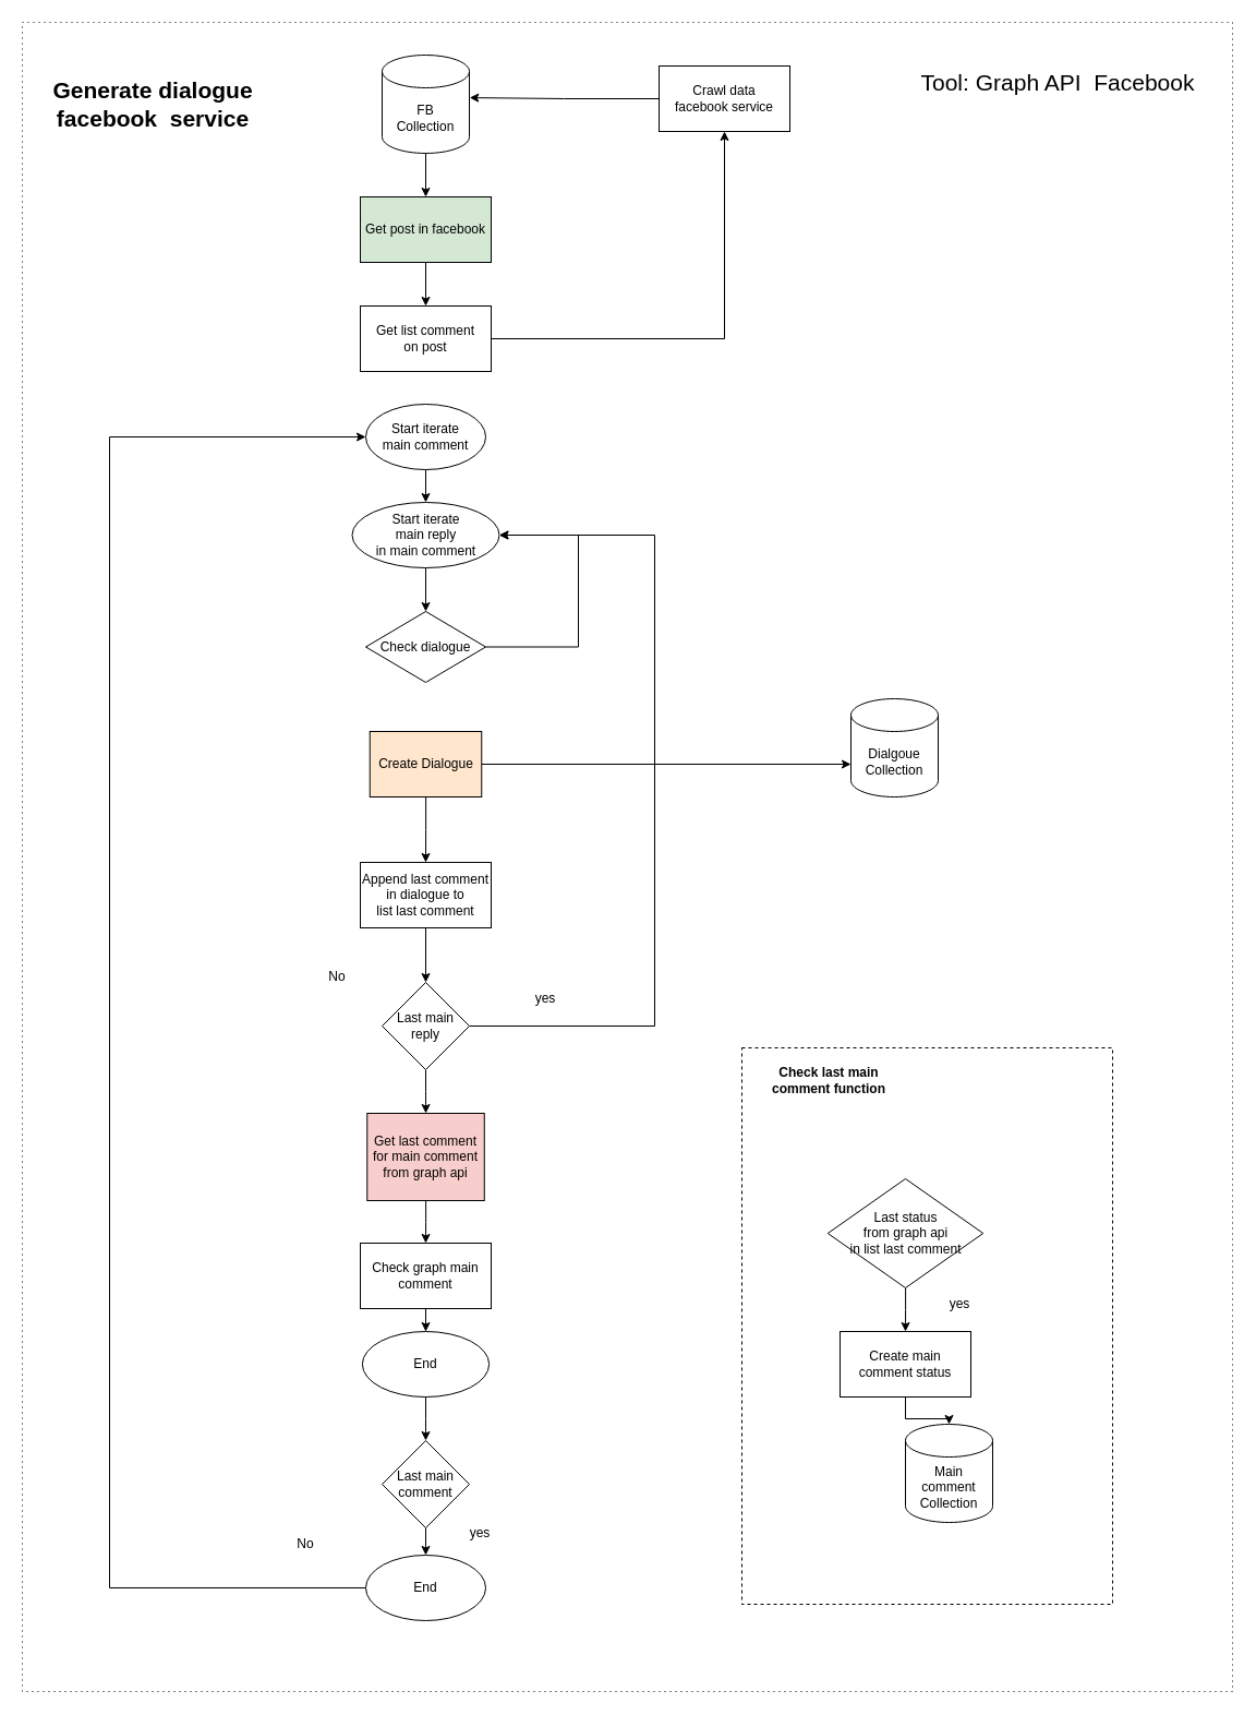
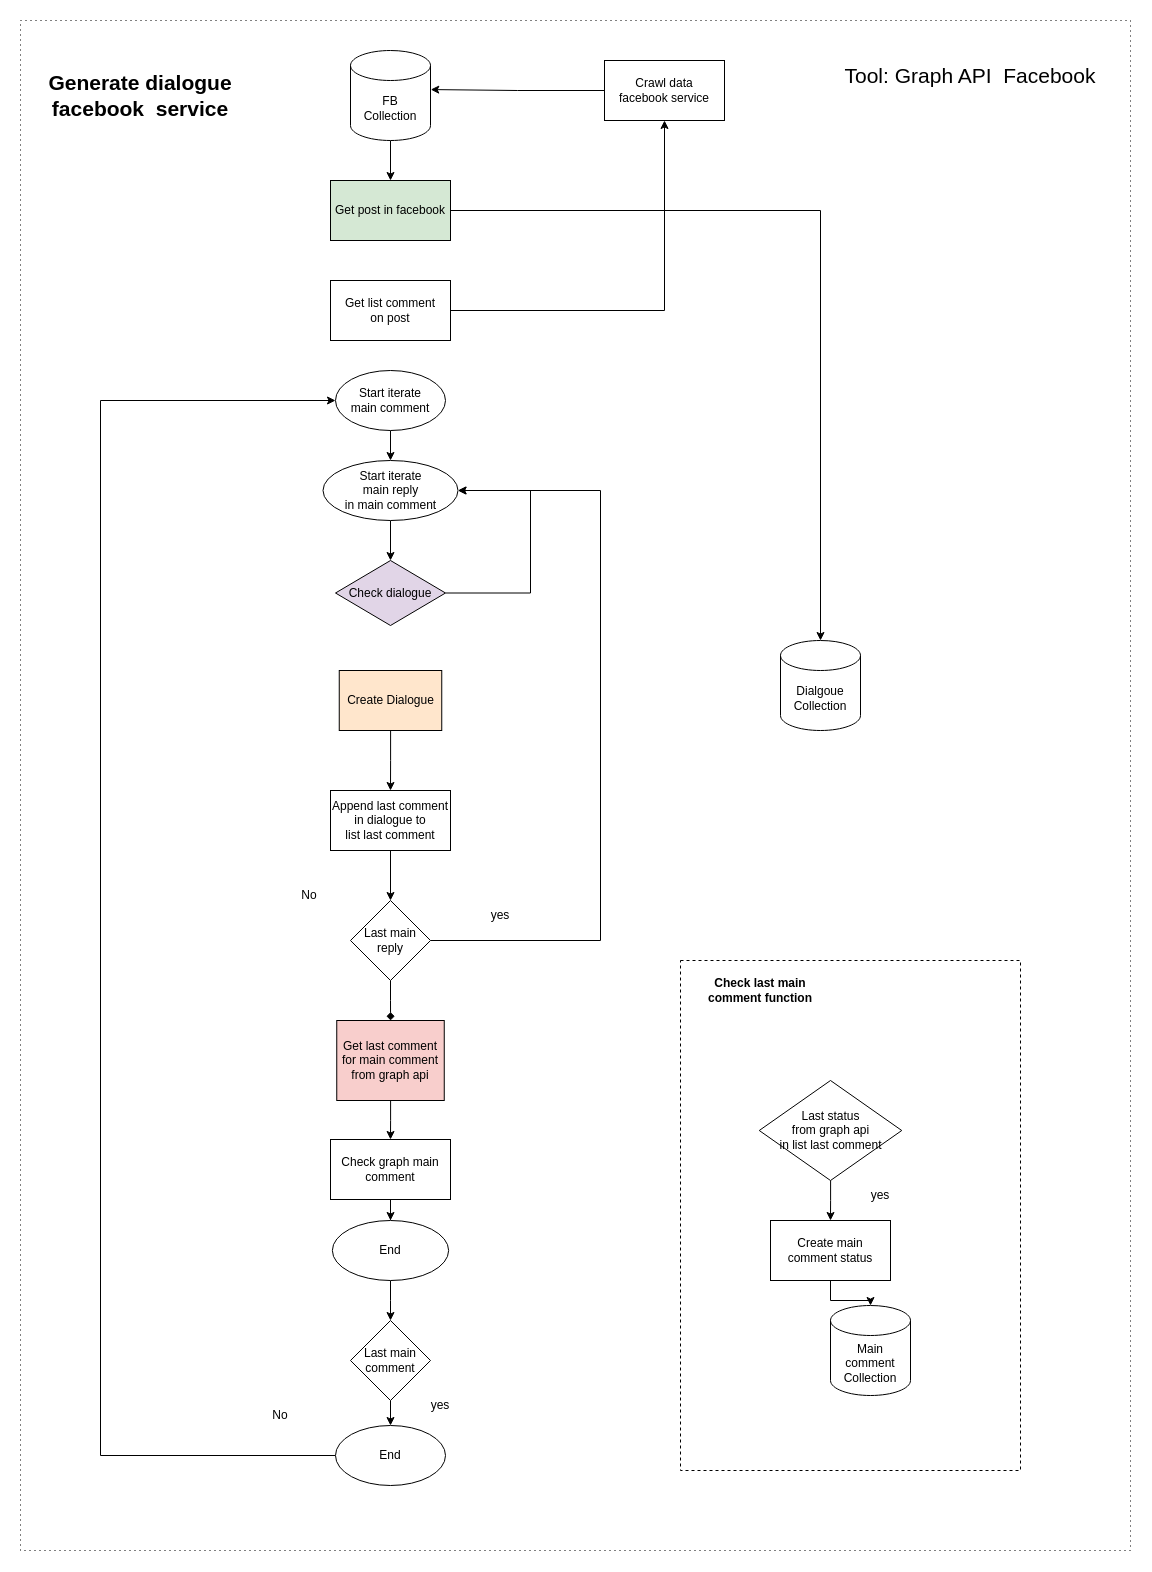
- <mxCell id="7" value="" style="edgeStyle=orthogonalEdgeStyle;rounded=0;orthogonalLoop=1;jettySize=auto;html=1;" edge="1" parent="1" source="8" target="10"><mxGeometry relative="1" as="geometry" /></mxCell>
+ <mxCell id="7" value="" style="edgeStyle=orthogonalEdgeStyle;rounded=0;orthogonalLoop=1;jettySize=auto;html=1;" edge="1" parent="1" source="8" target="31"><mxGeometry relative="1" as="geometry" /></mxCell>
- <mxCell id="23" value="Check dialogue" style="rhombus;whiteSpace=wrap;html=1;" vertex="1" parent="1"><mxGeometry x="335" y="560" width="110" height="65" as="geometry" /></mxCell>
+ <mxCell id="23" value="Check dialogue" style="rhombus;whiteSpace=wrap;html=1;fillColor=#e1d5e7;" vertex="1" parent="1"><mxGeometry x="335" y="560" width="110" height="65" as="geometry" /></mxCell>
- <mxCell id="28" style="edgeStyle=orthogonalEdgeStyle;rounded=0;orthogonalLoop=1;jettySize=auto;html=1;entryX=0;entryY=0;entryDx=0;entryDy=60;entryPerimeter=0;" edge="1" parent="1" source="30" target="31"><mxGeometry relative="1" as="geometry" /></mxCell>
- <mxCell id="17" value="" style="edgeStyle=orthogonalEdgeStyle;rounded=0;orthogonalLoop=1;jettySize=auto;html=1;" edge="1" parent="1" source="19" target="35"><mxGeometry relative="1" as="geometry" /></mxCell>
+ <mxCell id="17" value="" style="edgeStyle=orthogonalEdgeStyle;rounded=0;orthogonalLoop=1;jettySize=auto;html=1;endArrow=diamond;" edge="1" parent="1" source="19" target="35"><mxGeometry relative="1" as="geometry" /></mxCell>
